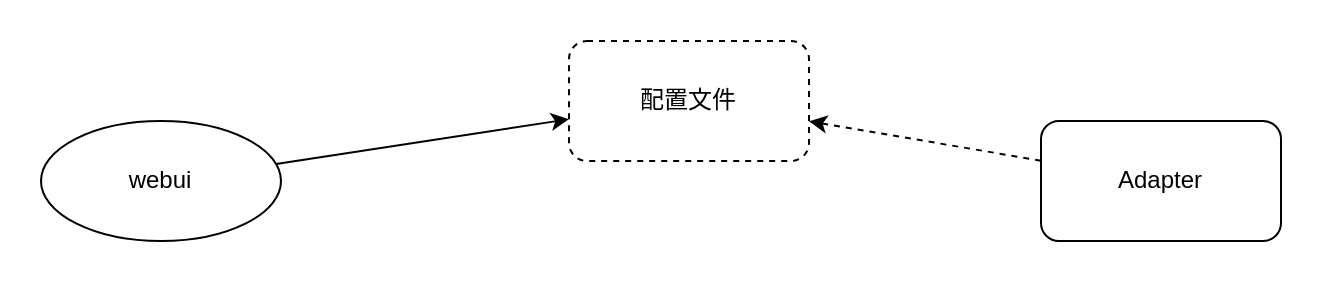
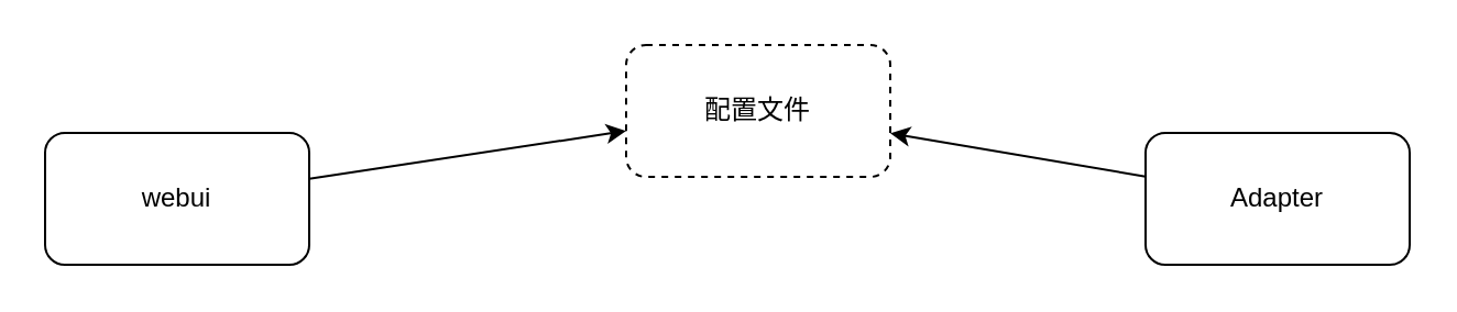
- <mxCell id="6" value="" style="endArrow=classic;html=1;rounded=0;dashed=1;" edge="1" parent="1" source="5" target="3"><mxGeometry width="50" height="50" relative="1" as="geometry"><mxPoint x="490" y="260" as="sourcePoint" /><mxPoint x="540" y="210" as="targetPoint" /></mxGeometry></mxCell>
+ <mxCell id="6" value="" style="endArrow=classic;html=1;rounded=0;" edge="1" parent="1" source="5" target="3"><mxGeometry width="50" height="50" relative="1" as="geometry"><mxPoint x="490" y="260" as="sourcePoint" /><mxPoint x="540" y="210" as="targetPoint" /></mxGeometry></mxCell>
- <mxCell id="2" value="webui" style="ellipse;whiteSpace=wrap;html=1;" vertex="1" parent="1"><mxGeometry x="20" y="60" width="120" height="60" as="geometry" /></mxCell>
+ <mxCell id="2" value="webui" style="rounded=1;whiteSpace=wrap;html=1;" vertex="1" parent="1"><mxGeometry x="20" y="60" width="120" height="60" as="geometry" /></mxCell>
